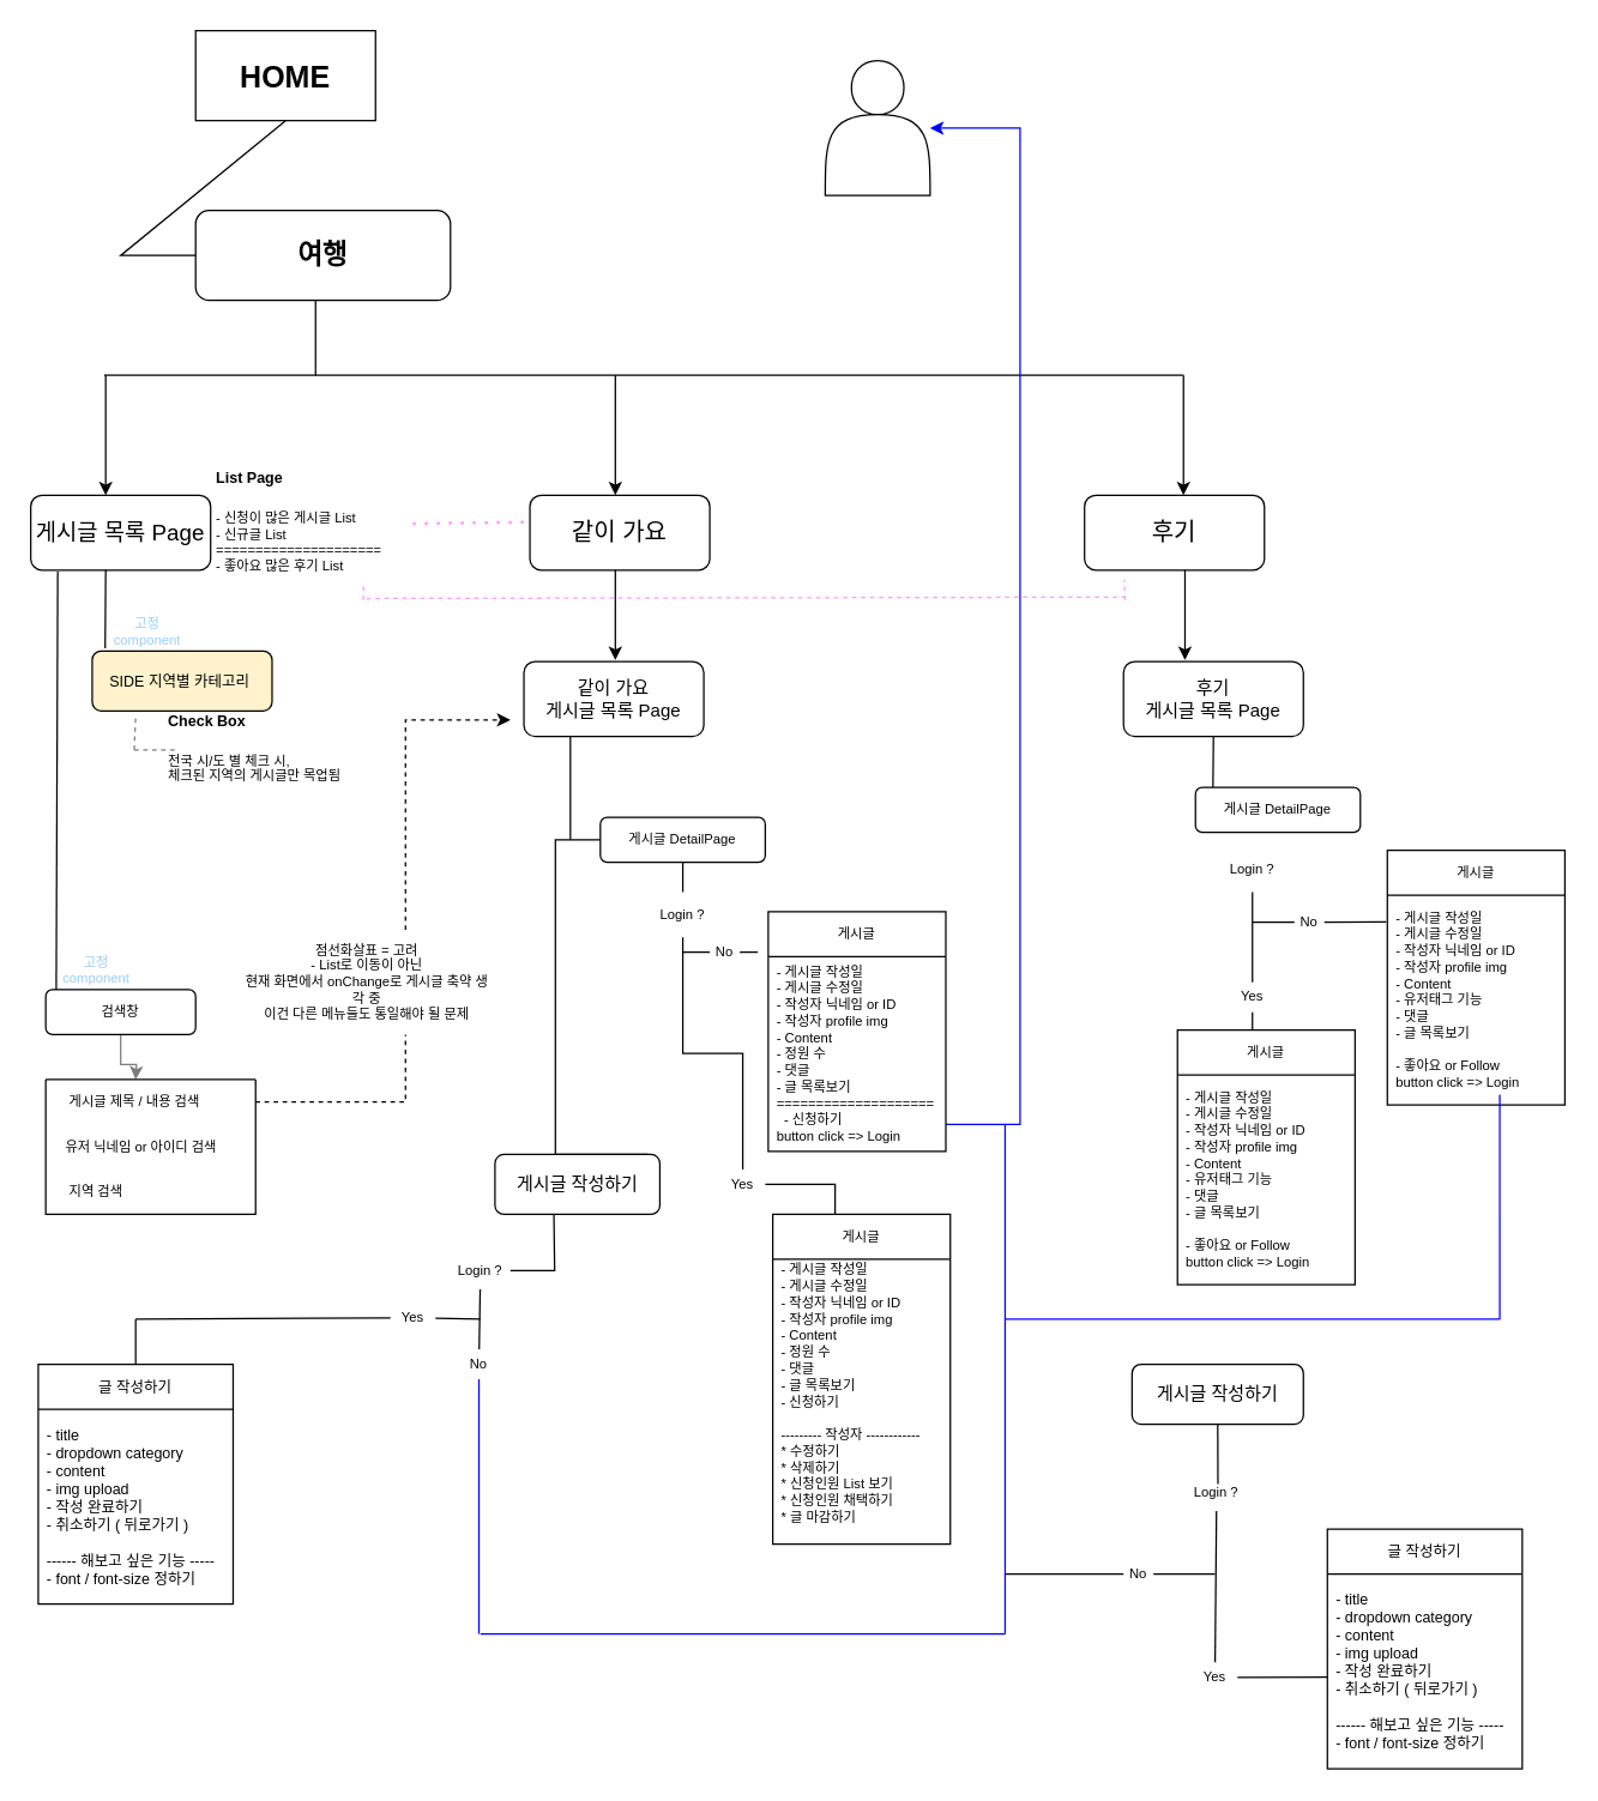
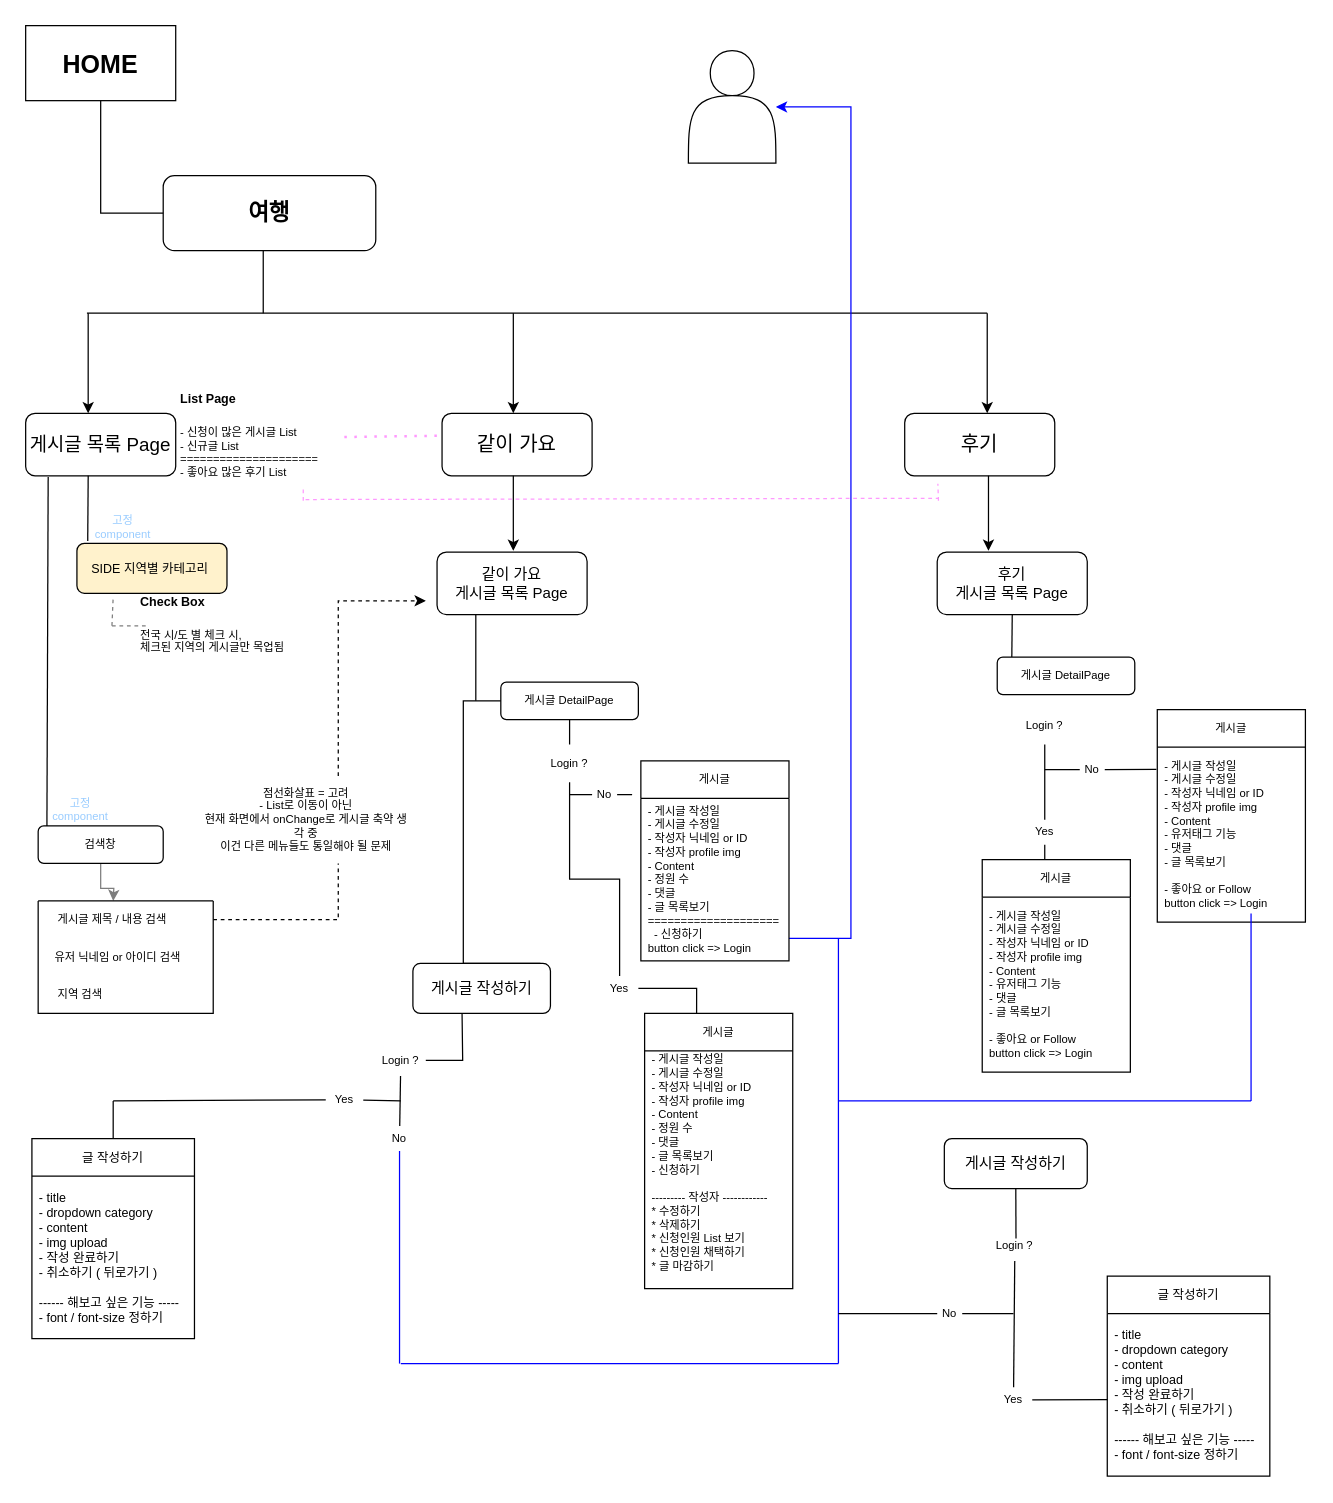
- <mxCell id="3" value="&lt;font style=&quot;font-size: 20px;&quot;&gt;&lt;b&gt;HOME&lt;/b&gt;&lt;/font&gt;" style="rounded=0;whiteSpace=wrap;html=1;" vertex="1" parent="1"><mxGeometry x="130" y="20" width="120" height="60" as="geometry" /></mxCell>
+ <mxCell id="3" value="&lt;font style=&quot;font-size: 20px;&quot;&gt;&lt;b&gt;HOME&lt;/b&gt;&lt;/font&gt;" style="rounded=0;whiteSpace=wrap;html=1;" vertex="1" parent="1"><mxGeometry x="20" y="20" width="120" height="60" as="geometry" /></mxCell>
